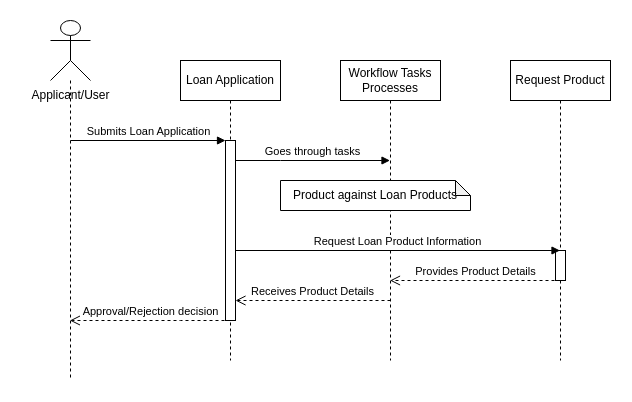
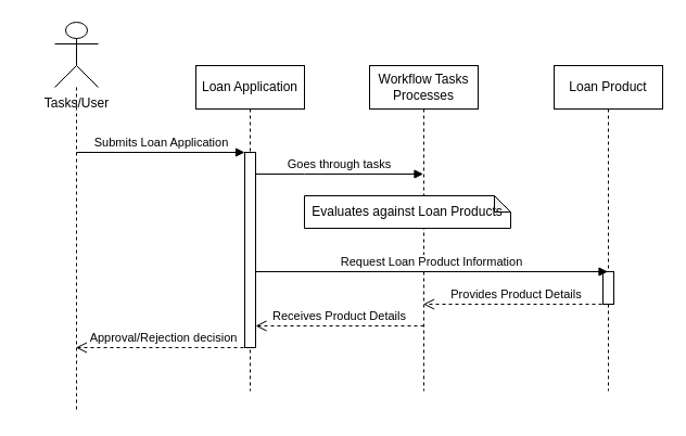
- <mxCell id="11" value="Request Product" style="shape=umlLifeline;perimeter=lifelinePerimeter;whiteSpace=wrap;html=1;container=1;dropTarget=0;collapsible=0;recursiveResize=0;outlineConnect=0;portConstraint=eastwest;newEdgeStyle={&quot;curved&quot;:0,&quot;rounded&quot;:0};" vertex="1" parent="1"><mxGeometry x="510" y="60" width="100" height="300" as="geometry" /></mxCell>
+ <mxCell id="11" value="Loan Product" style="shape=umlLifeline;perimeter=lifelinePerimeter;whiteSpace=wrap;html=1;container=1;dropTarget=0;collapsible=0;recursiveResize=0;outlineConnect=0;portConstraint=eastwest;newEdgeStyle={&quot;curved&quot;:0,&quot;rounded&quot;:0};" vertex="1" parent="1"><mxGeometry x="510" y="60" width="100" height="300" as="geometry" /></mxCell>
- <mxCell id="3" value="Applicant/User" style="text;html=1;align=center;verticalAlign=middle;resizable=0;points=[];autosize=1;strokeColor=none;fillColor=none;" vertex="1" parent="1"><mxGeometry x="20" y="80" width="100" height="30" as="geometry" /></mxCell>
+ <mxCell id="3" value="Tasks/User" style="text;html=1;align=center;verticalAlign=middle;resizable=0;points=[];autosize=1;strokeColor=none;fillColor=none;" vertex="1" parent="1"><mxGeometry x="20" y="80" width="100" height="30" as="geometry" /></mxCell>
- <mxCell id="10" value="Product against Loan Products" style="shape=note;whiteSpace=wrap;html=1;backgroundOutline=1;darkOpacity=0.05;size=15;" vertex="1" parent="1"><mxGeometry x="280" y="180" width="190" height="30" as="geometry" /></mxCell>
+ <mxCell id="10" value="Evaluates against Loan Products" style="shape=note;whiteSpace=wrap;html=1;backgroundOutline=1;darkOpacity=0.05;size=15;" vertex="1" parent="1"><mxGeometry x="280" y="180" width="190" height="30" as="geometry" /></mxCell>
